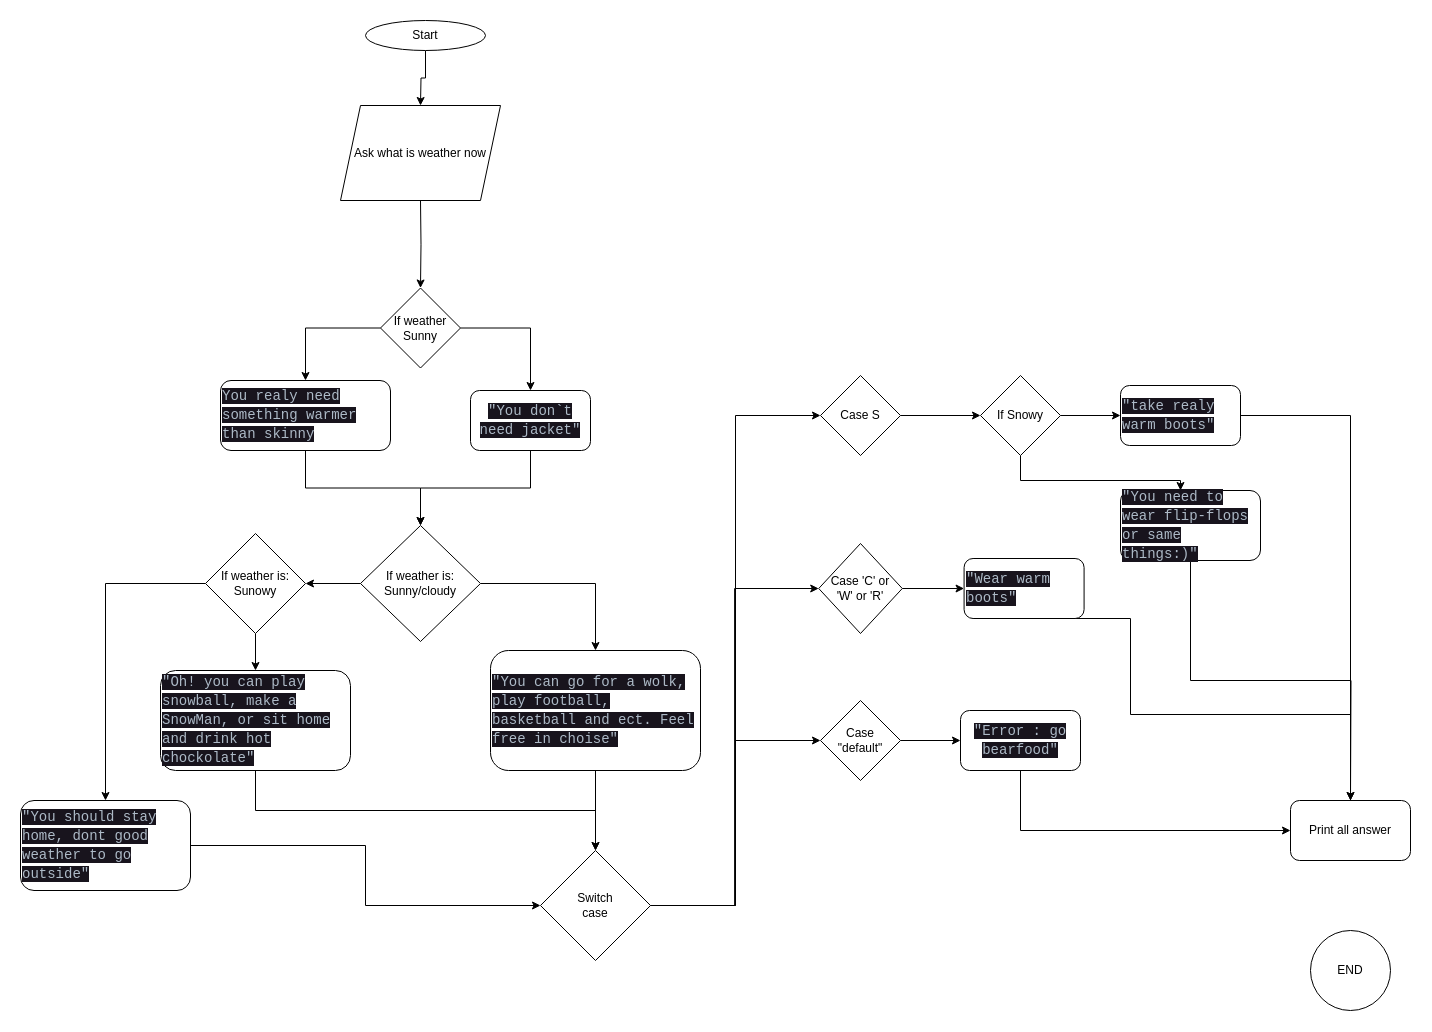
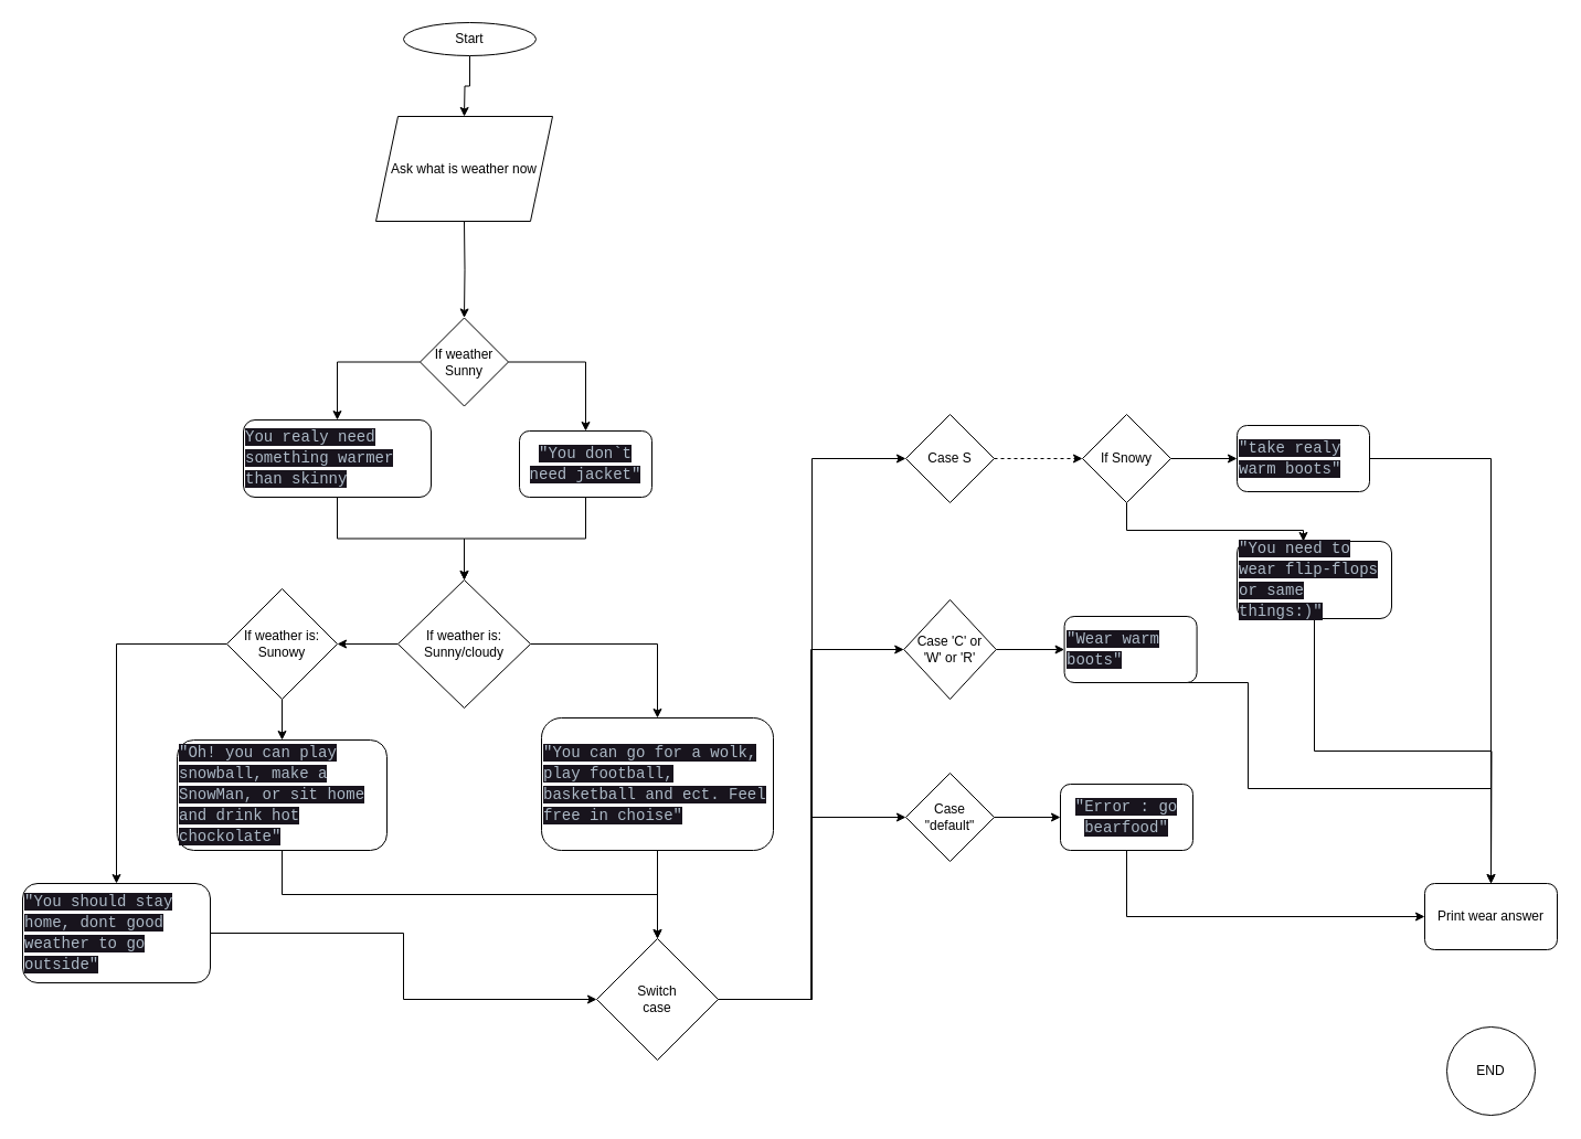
- <mxCell id="25" value="" style="edgeStyle=orthogonalEdgeStyle;rounded=0;orthogonalLoop=1;jettySize=auto;html=1;" edge="1" parent="1" source="26" target="33"><mxGeometry relative="1" as="geometry" /></mxCell>
+ <mxCell id="25" value="" style="edgeStyle=orthogonalEdgeStyle;rounded=0;orthogonalLoop=1;jettySize=auto;html=1;dashed=1;" edge="1" parent="1" source="26" target="33"><mxGeometry relative="1" as="geometry" /></mxCell>
- <mxCell id="46" value="Print all answer" style="rounded=1;whiteSpace=wrap;html=1;" vertex="1" parent="1"><mxGeometry x="1290" y="800" width="120" height="60" as="geometry" /></mxCell>
+ <mxCell id="46" value="Print wear answer" style="rounded=1;whiteSpace=wrap;html=1;" vertex="1" parent="1"><mxGeometry x="1290" y="800" width="120" height="60" as="geometry" /></mxCell>
